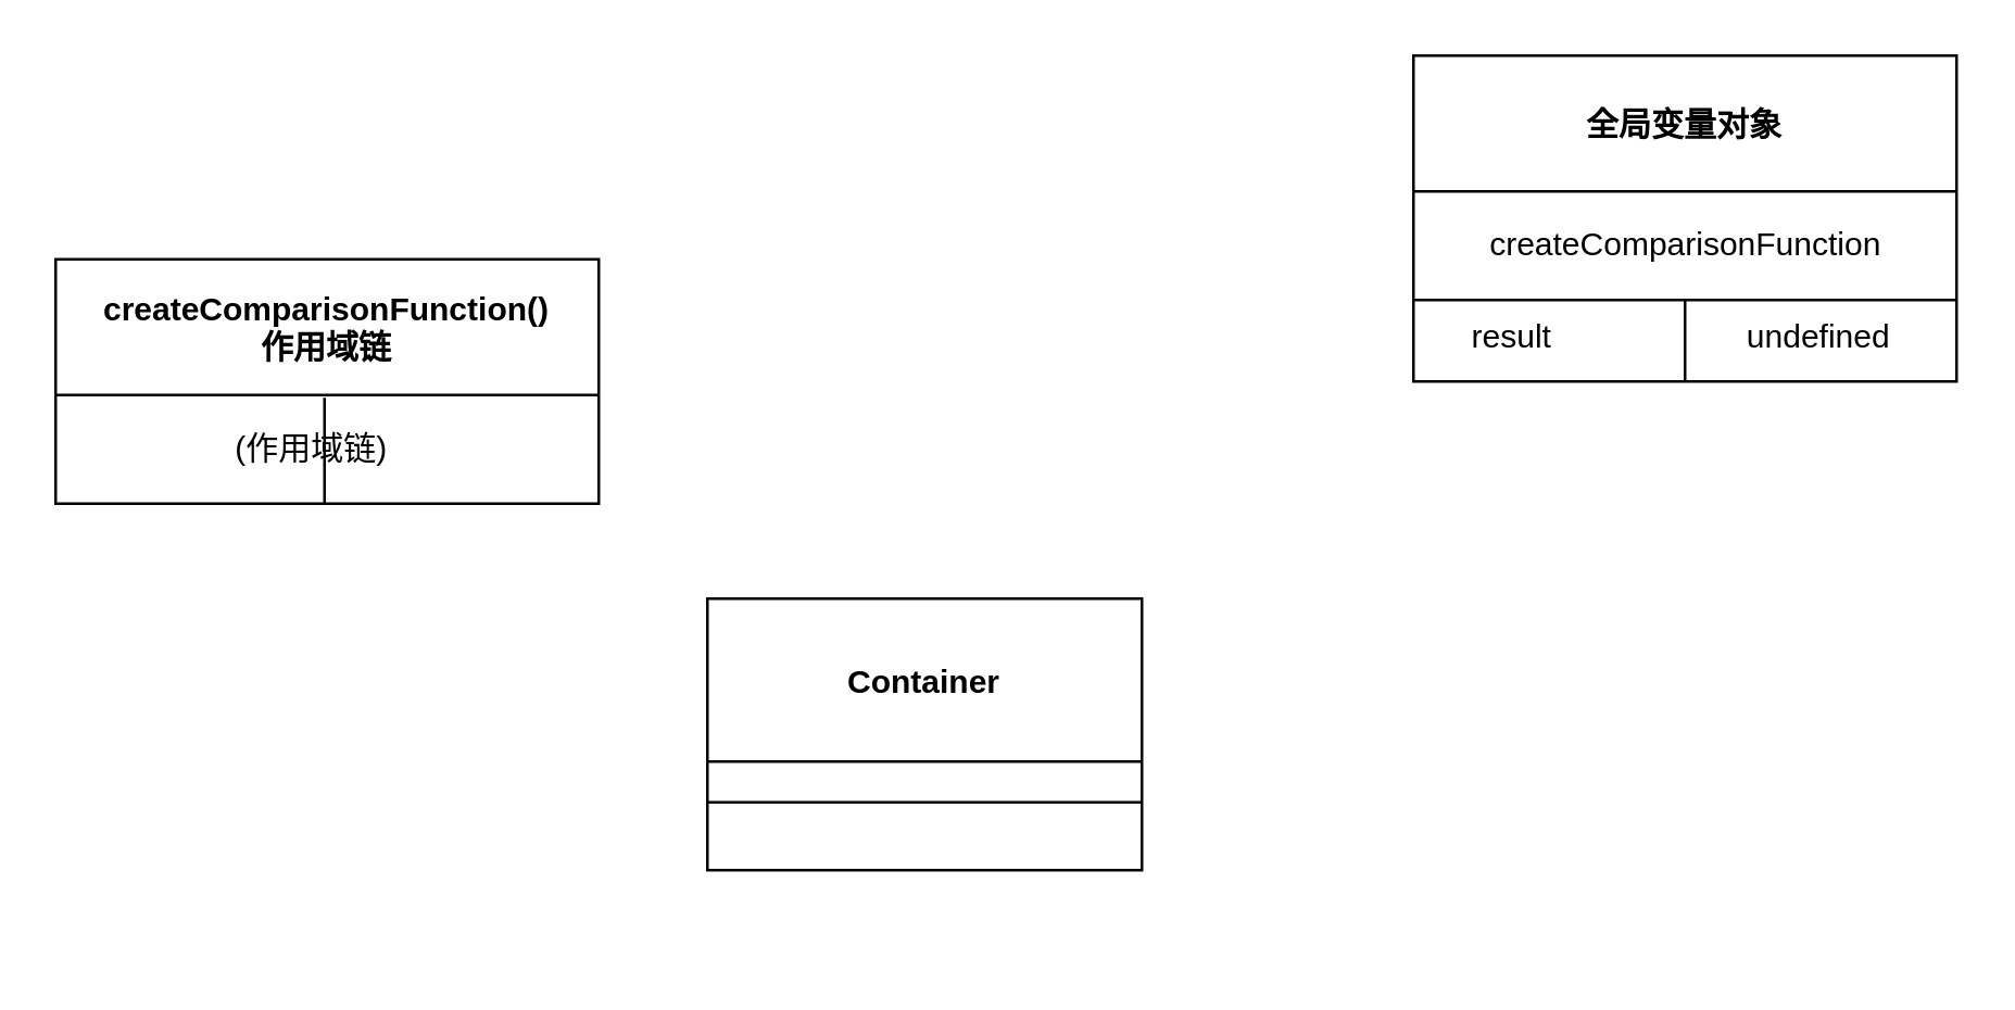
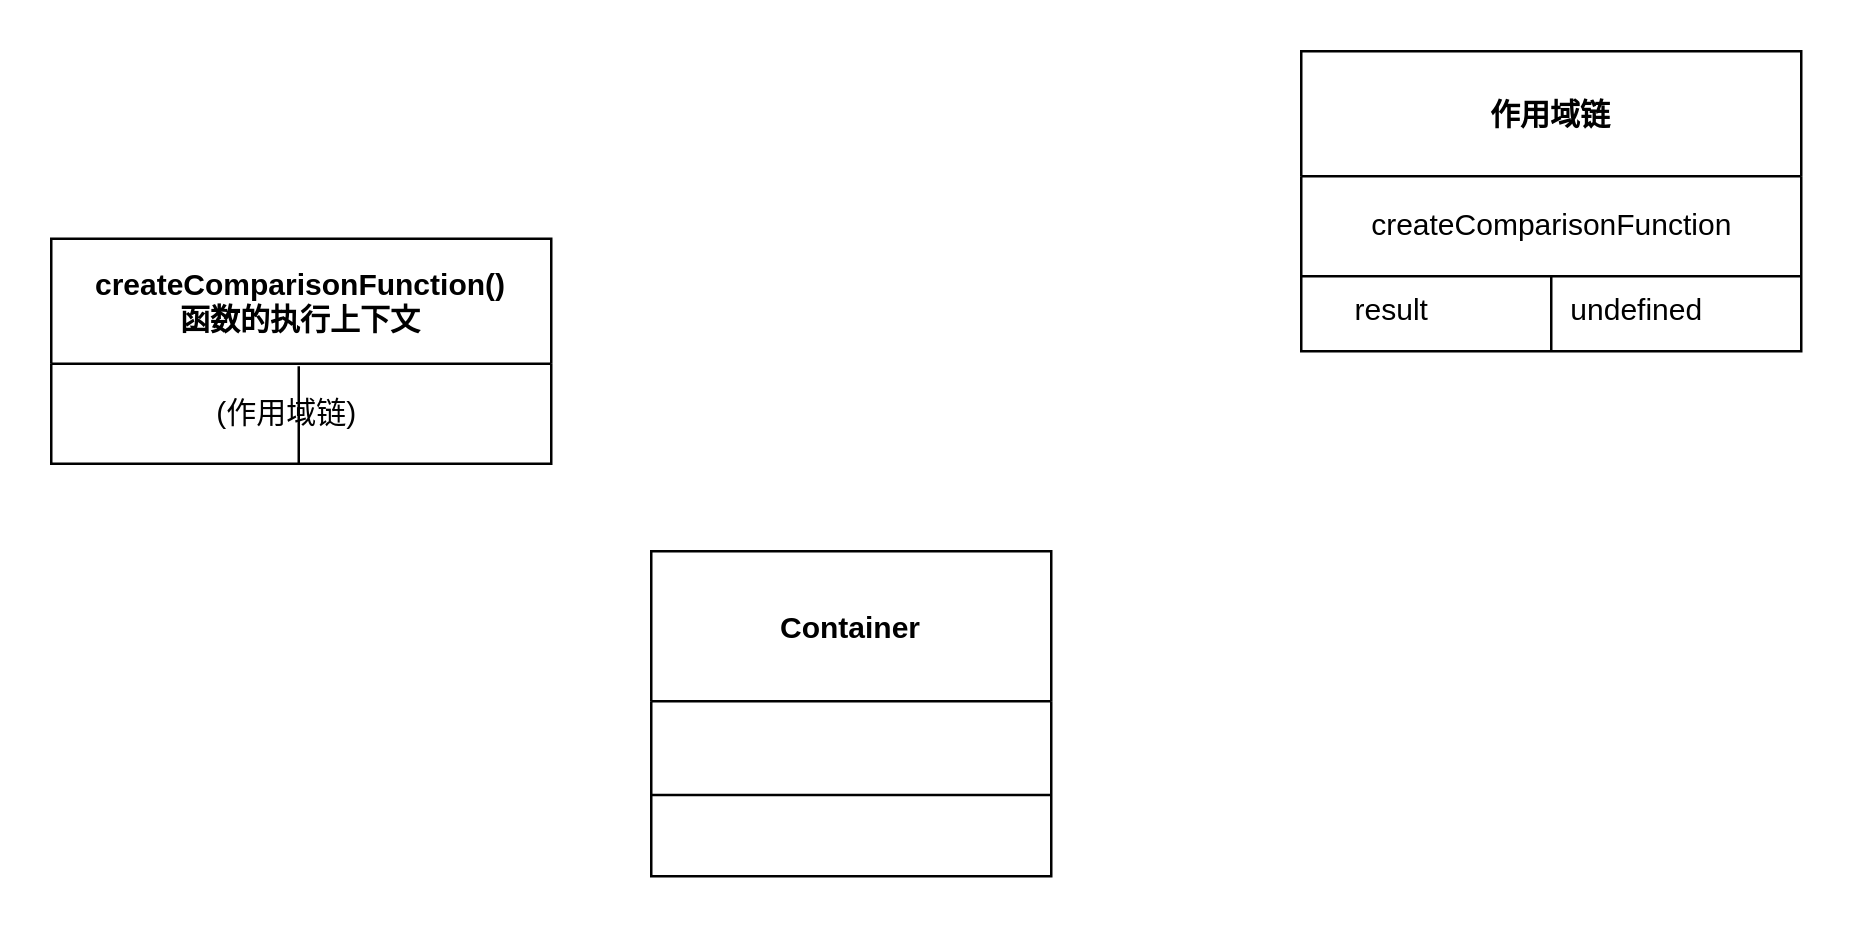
- <mxCell id="2" value="全局变量对象" style="swimlane;startSize=50;" vertex="1" parent="1"><mxGeometry x="520" y="20" width="200" height="120" as="geometry" /></mxCell>
+ <mxCell id="2" value="作用域链" style="swimlane;startSize=50;" vertex="1" parent="1"><mxGeometry x="520" y="20" width="200" height="120" as="geometry" /></mxCell>
- <mxCell id="8" value="createComparisonFunction()&#10;作用域链" style="swimlane;startSize=50;" vertex="1" parent="1"><mxGeometry x="20" y="95" width="200" height="90" as="geometry" /></mxCell>
+ <mxCell id="8" value="createComparisonFunction()&#10;函数的执行上下文" style="swimlane;startSize=50;" vertex="1" parent="1"><mxGeometry x="20" y="95" width="200" height="90" as="geometry" /></mxCell>
- <mxCell id="7" value="undefined" style="text;html=1;align=center;verticalAlign=middle;resizable=0;points=[];autosize=1;" vertex="1" parent="1"><mxGeometry x="634" y="114" width="70" height="20" as="geometry" /></mxCell>
+ <mxCell id="7" value="undefined" style="text;html=1;align=center;verticalAlign=middle;resizable=0;points=[];autosize=1;" vertex="1" parent="1"><mxGeometry x="619" y="114" width="70" height="20" as="geometry" /></mxCell>
- <mxCell id="11" value="Container" style="swimlane;startSize=60;" vertex="1" parent="1"><mxGeometry x="260" y="220" width="160" height="100" as="geometry" /></mxCell>
+ <mxCell id="11" value="Container" style="swimlane;startSize=60;" vertex="1" parent="1"><mxGeometry x="260" y="220" width="160" height="130" as="geometry" /></mxCell>
